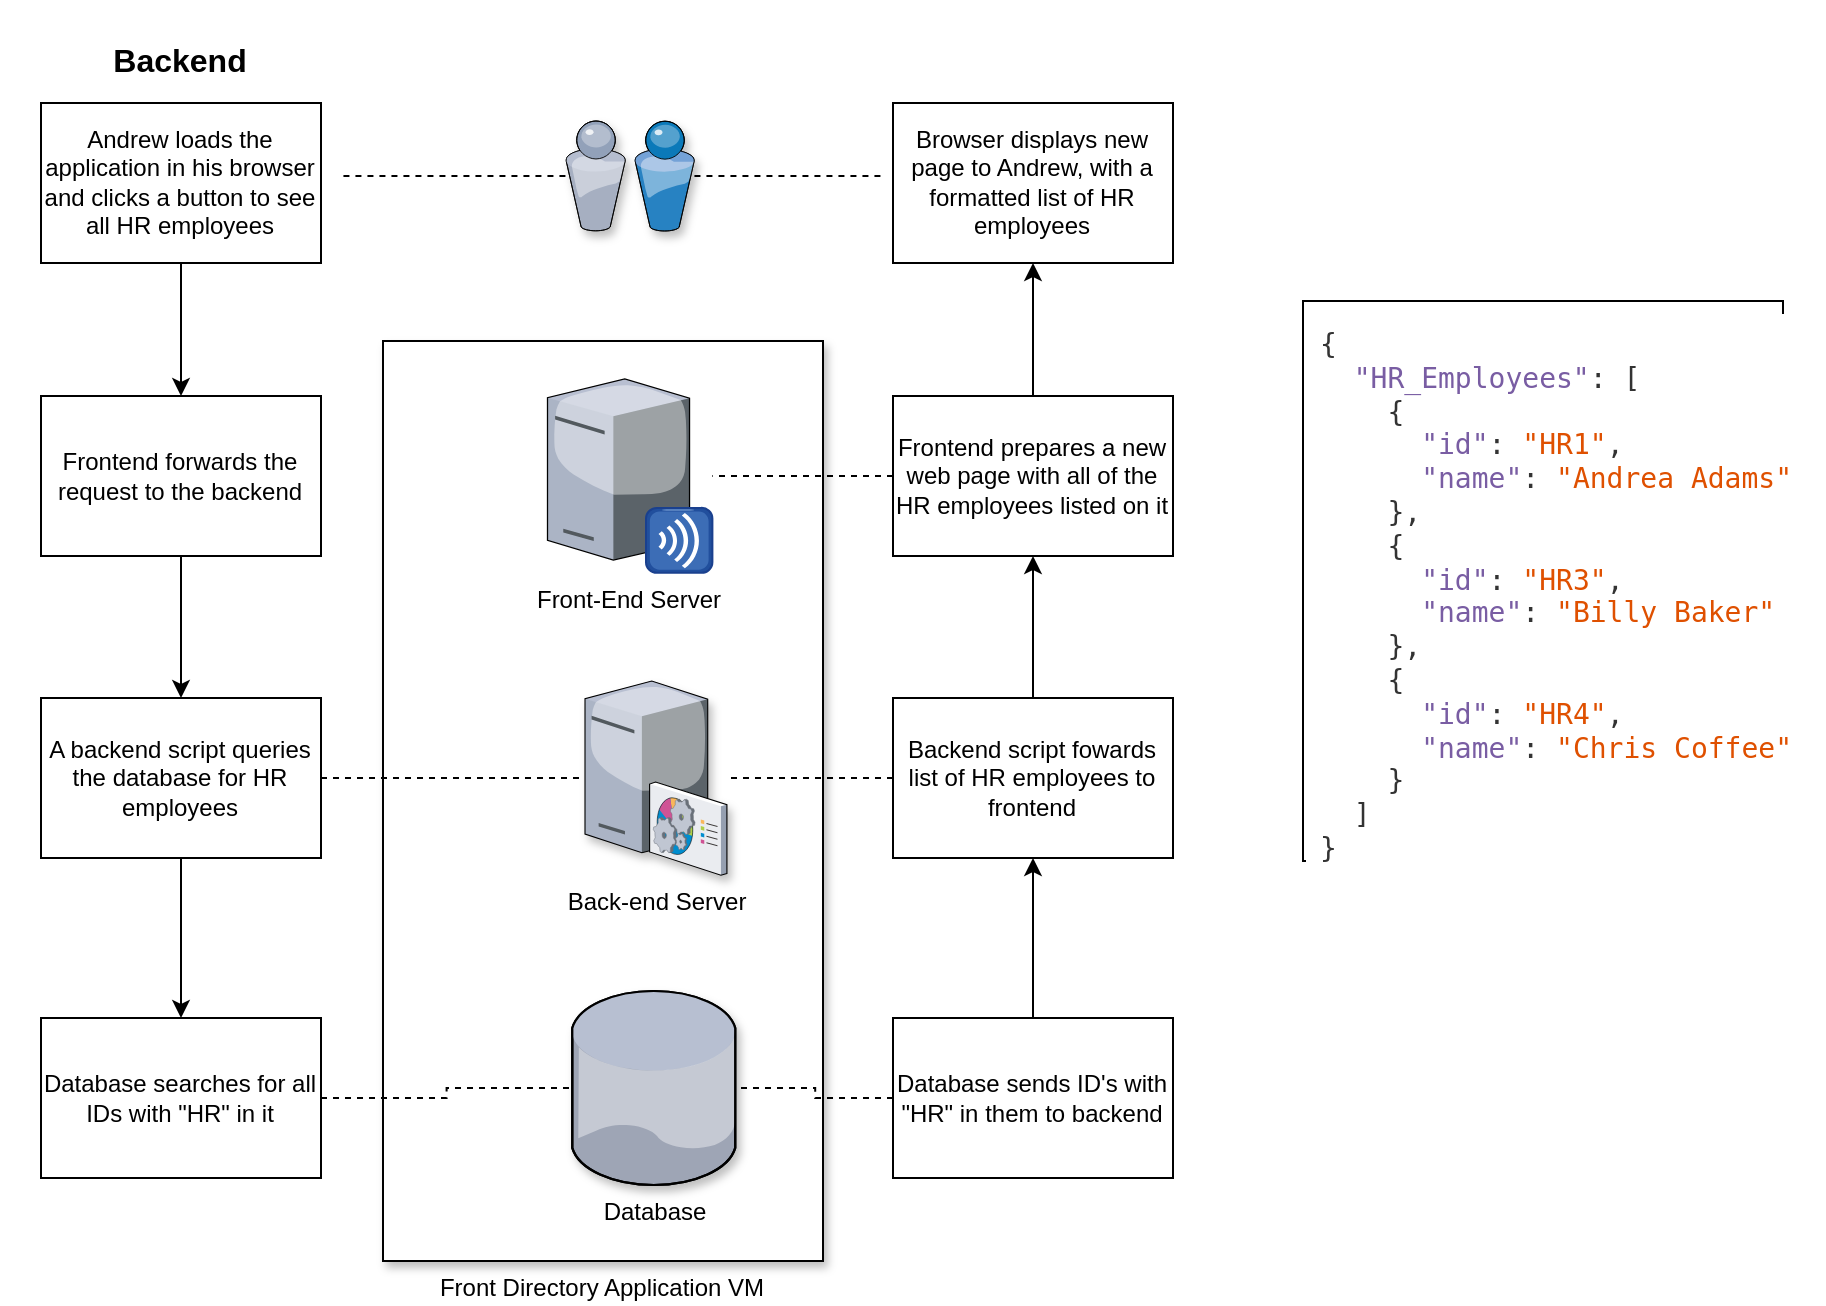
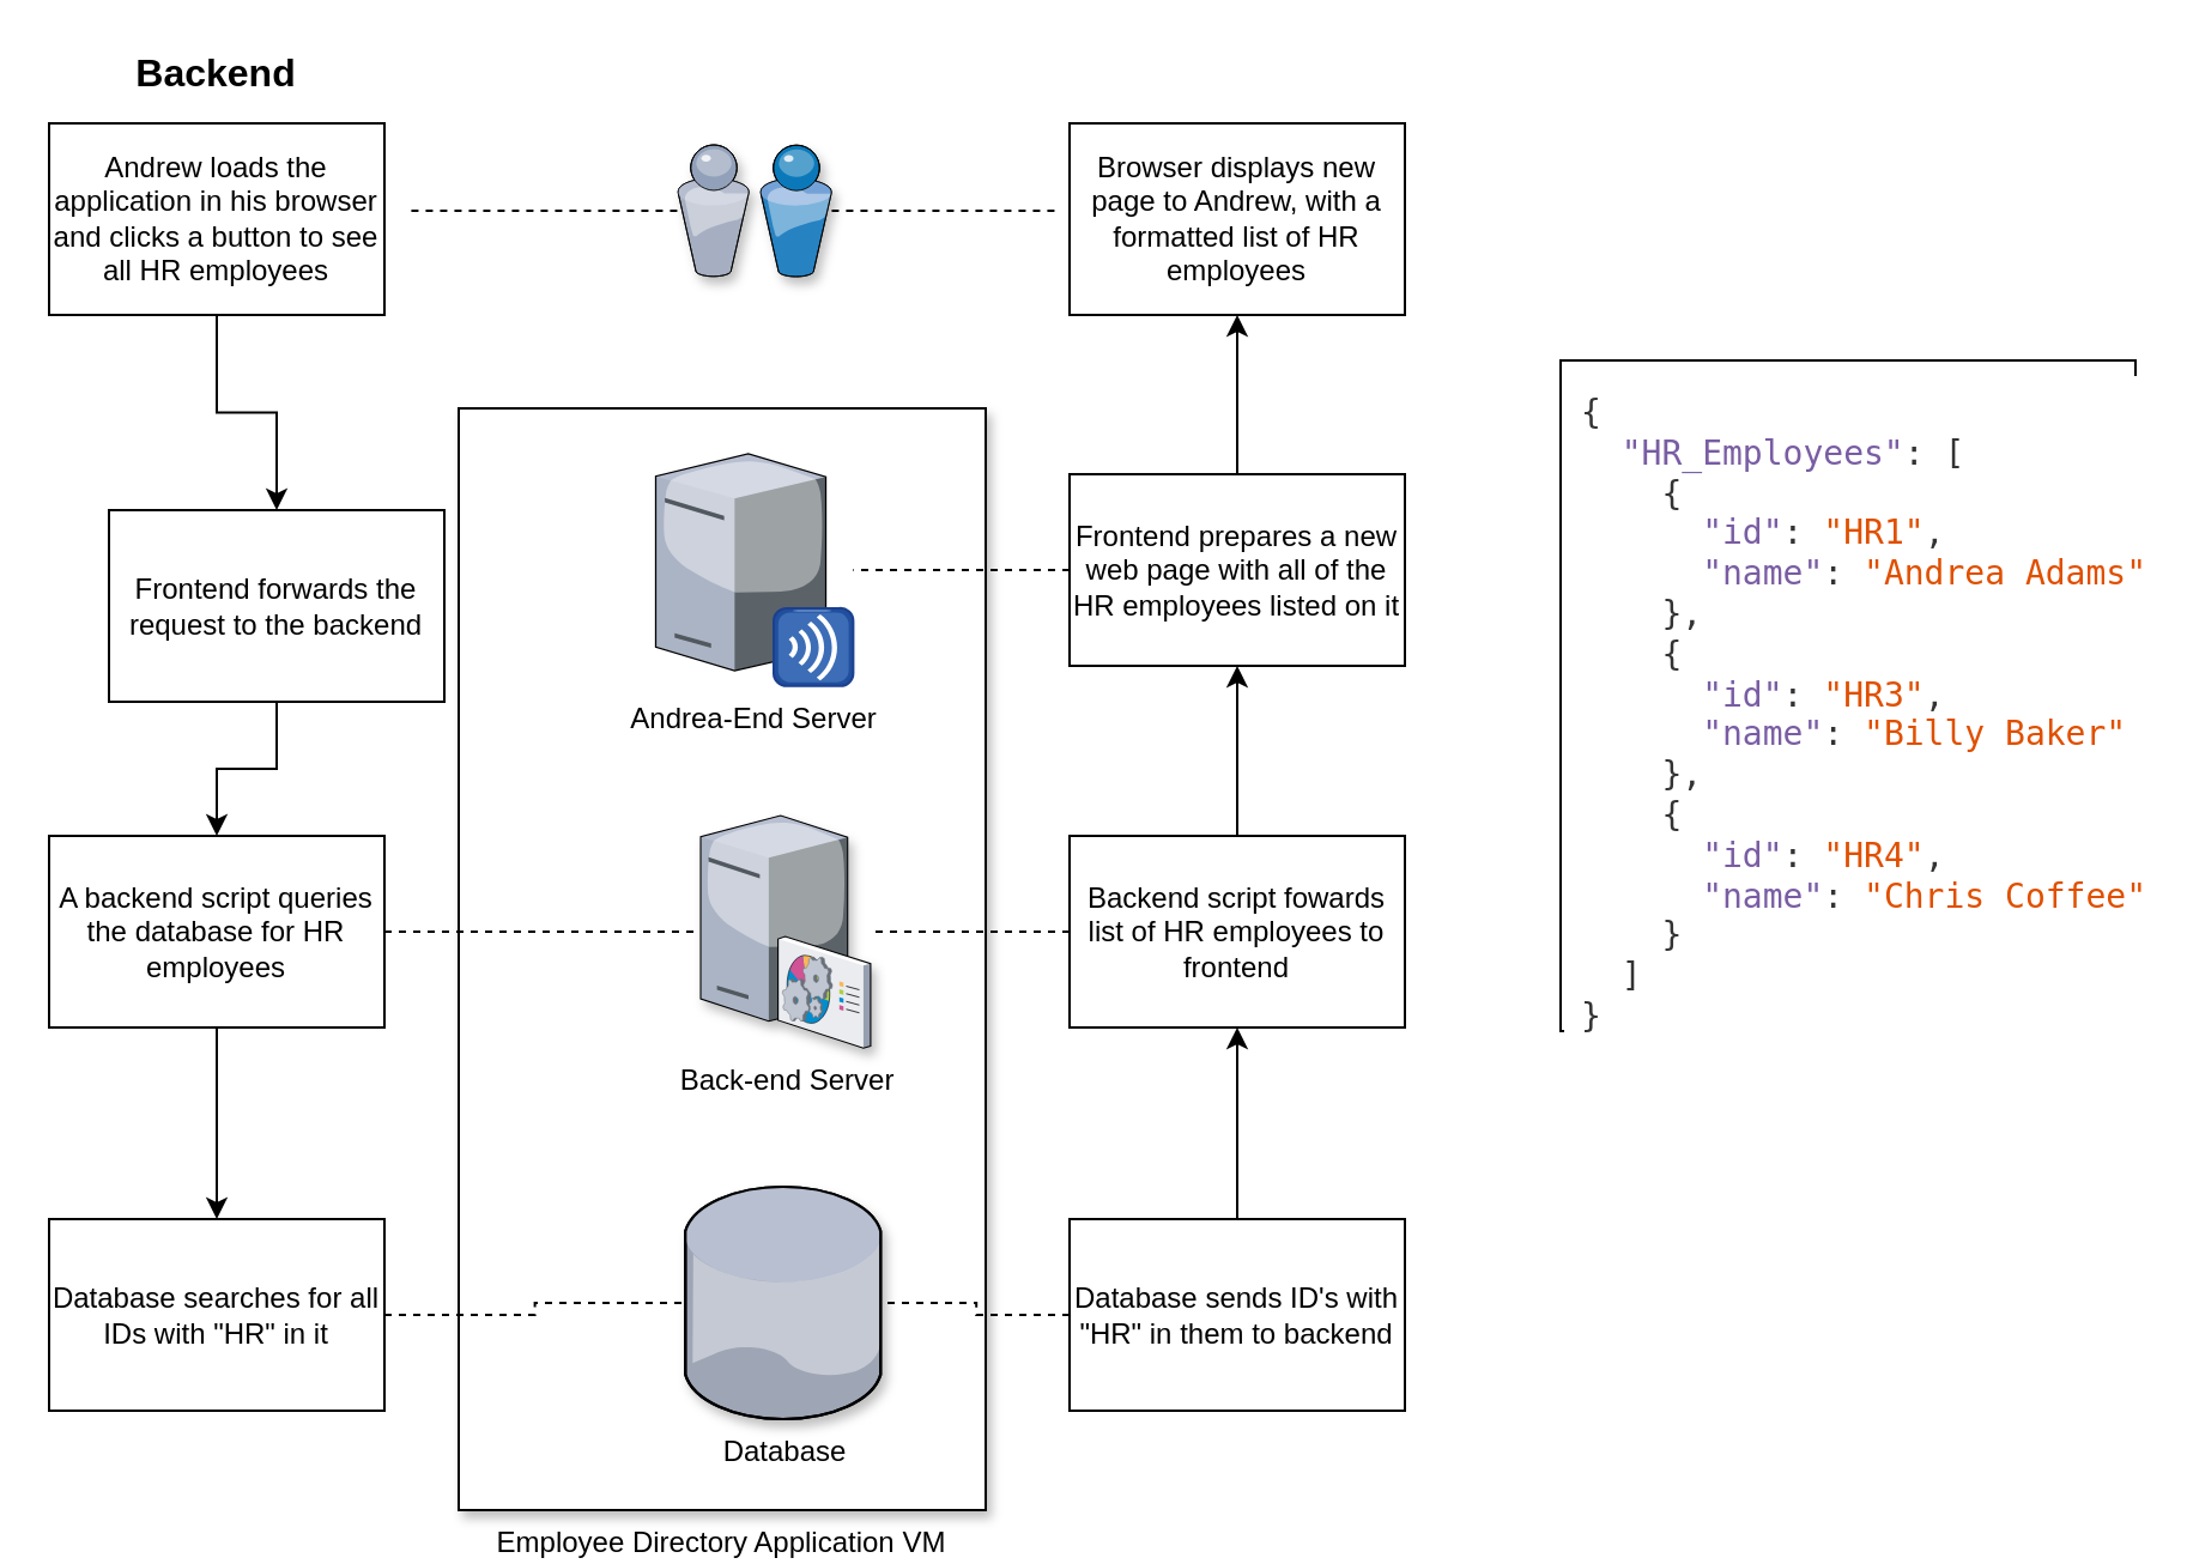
- <mxCell id="10" value="Frontend forwards the request to the backend" style="text;html=1;strokeColor=#000000;fillColor=#ffffff;align=center;verticalAlign=middle;whiteSpace=wrap;rounded=0;" parent="1" vertex="1"><mxGeometry x="20" y="197.5" width="140" height="80" as="geometry" /></mxCell>
+ <mxCell id="10" value="Frontend forwards the request to the backend" style="text;html=1;strokeColor=#000000;fillColor=#ffffff;align=center;verticalAlign=middle;whiteSpace=wrap;rounded=0;" parent="1" vertex="1"><mxGeometry x="45" y="212.5" width="140" height="80" as="geometry" /></mxCell>
- <mxCell id="8" value="Front-End Server" style="verticalLabelPosition=bottom;aspect=fixed;html=1;verticalAlign=top;strokeColor=none;align=center;outlineConnect=0;shape=mxgraph.citrix.merchandising_server;fontFamily=Helvetica;fontSize=12;fontColor=#000000;fillColor=#ffffff;" parent="1" vertex="1"><mxGeometry x="273.25" y="189" width="82.45" height="97" as="geometry" /></mxCell>
+ <mxCell id="8" value="Andrea-End Server" style="verticalLabelPosition=bottom;aspect=fixed;html=1;verticalAlign=top;strokeColor=none;align=center;outlineConnect=0;shape=mxgraph.citrix.merchandising_server;fontFamily=Helvetica;fontSize=12;fontColor=#000000;fillColor=#ffffff;" parent="1" vertex="1"><mxGeometry x="273.25" y="189" width="82.45" height="97" as="geometry" /></mxCell>
- <mxCell id="2" value="Front Directory Application VM" style="rounded=0;whiteSpace=wrap;html=1;shadow=1;strokeColor=#000000;fillColor=#ffffff;labelPosition=center;verticalLabelPosition=bottom;align=center;verticalAlign=top;" parent="1" vertex="1"><mxGeometry x="191" y="170" width="220" height="460" as="geometry" /></mxCell>
+ <mxCell id="2" value="Employee Directory Application VM" style="rounded=0;whiteSpace=wrap;html=1;shadow=1;strokeColor=#000000;fillColor=#ffffff;labelPosition=center;verticalLabelPosition=bottom;align=center;verticalAlign=top;" parent="1" vertex="1"><mxGeometry x="191" y="170" width="220" height="460" as="geometry" /></mxCell>
